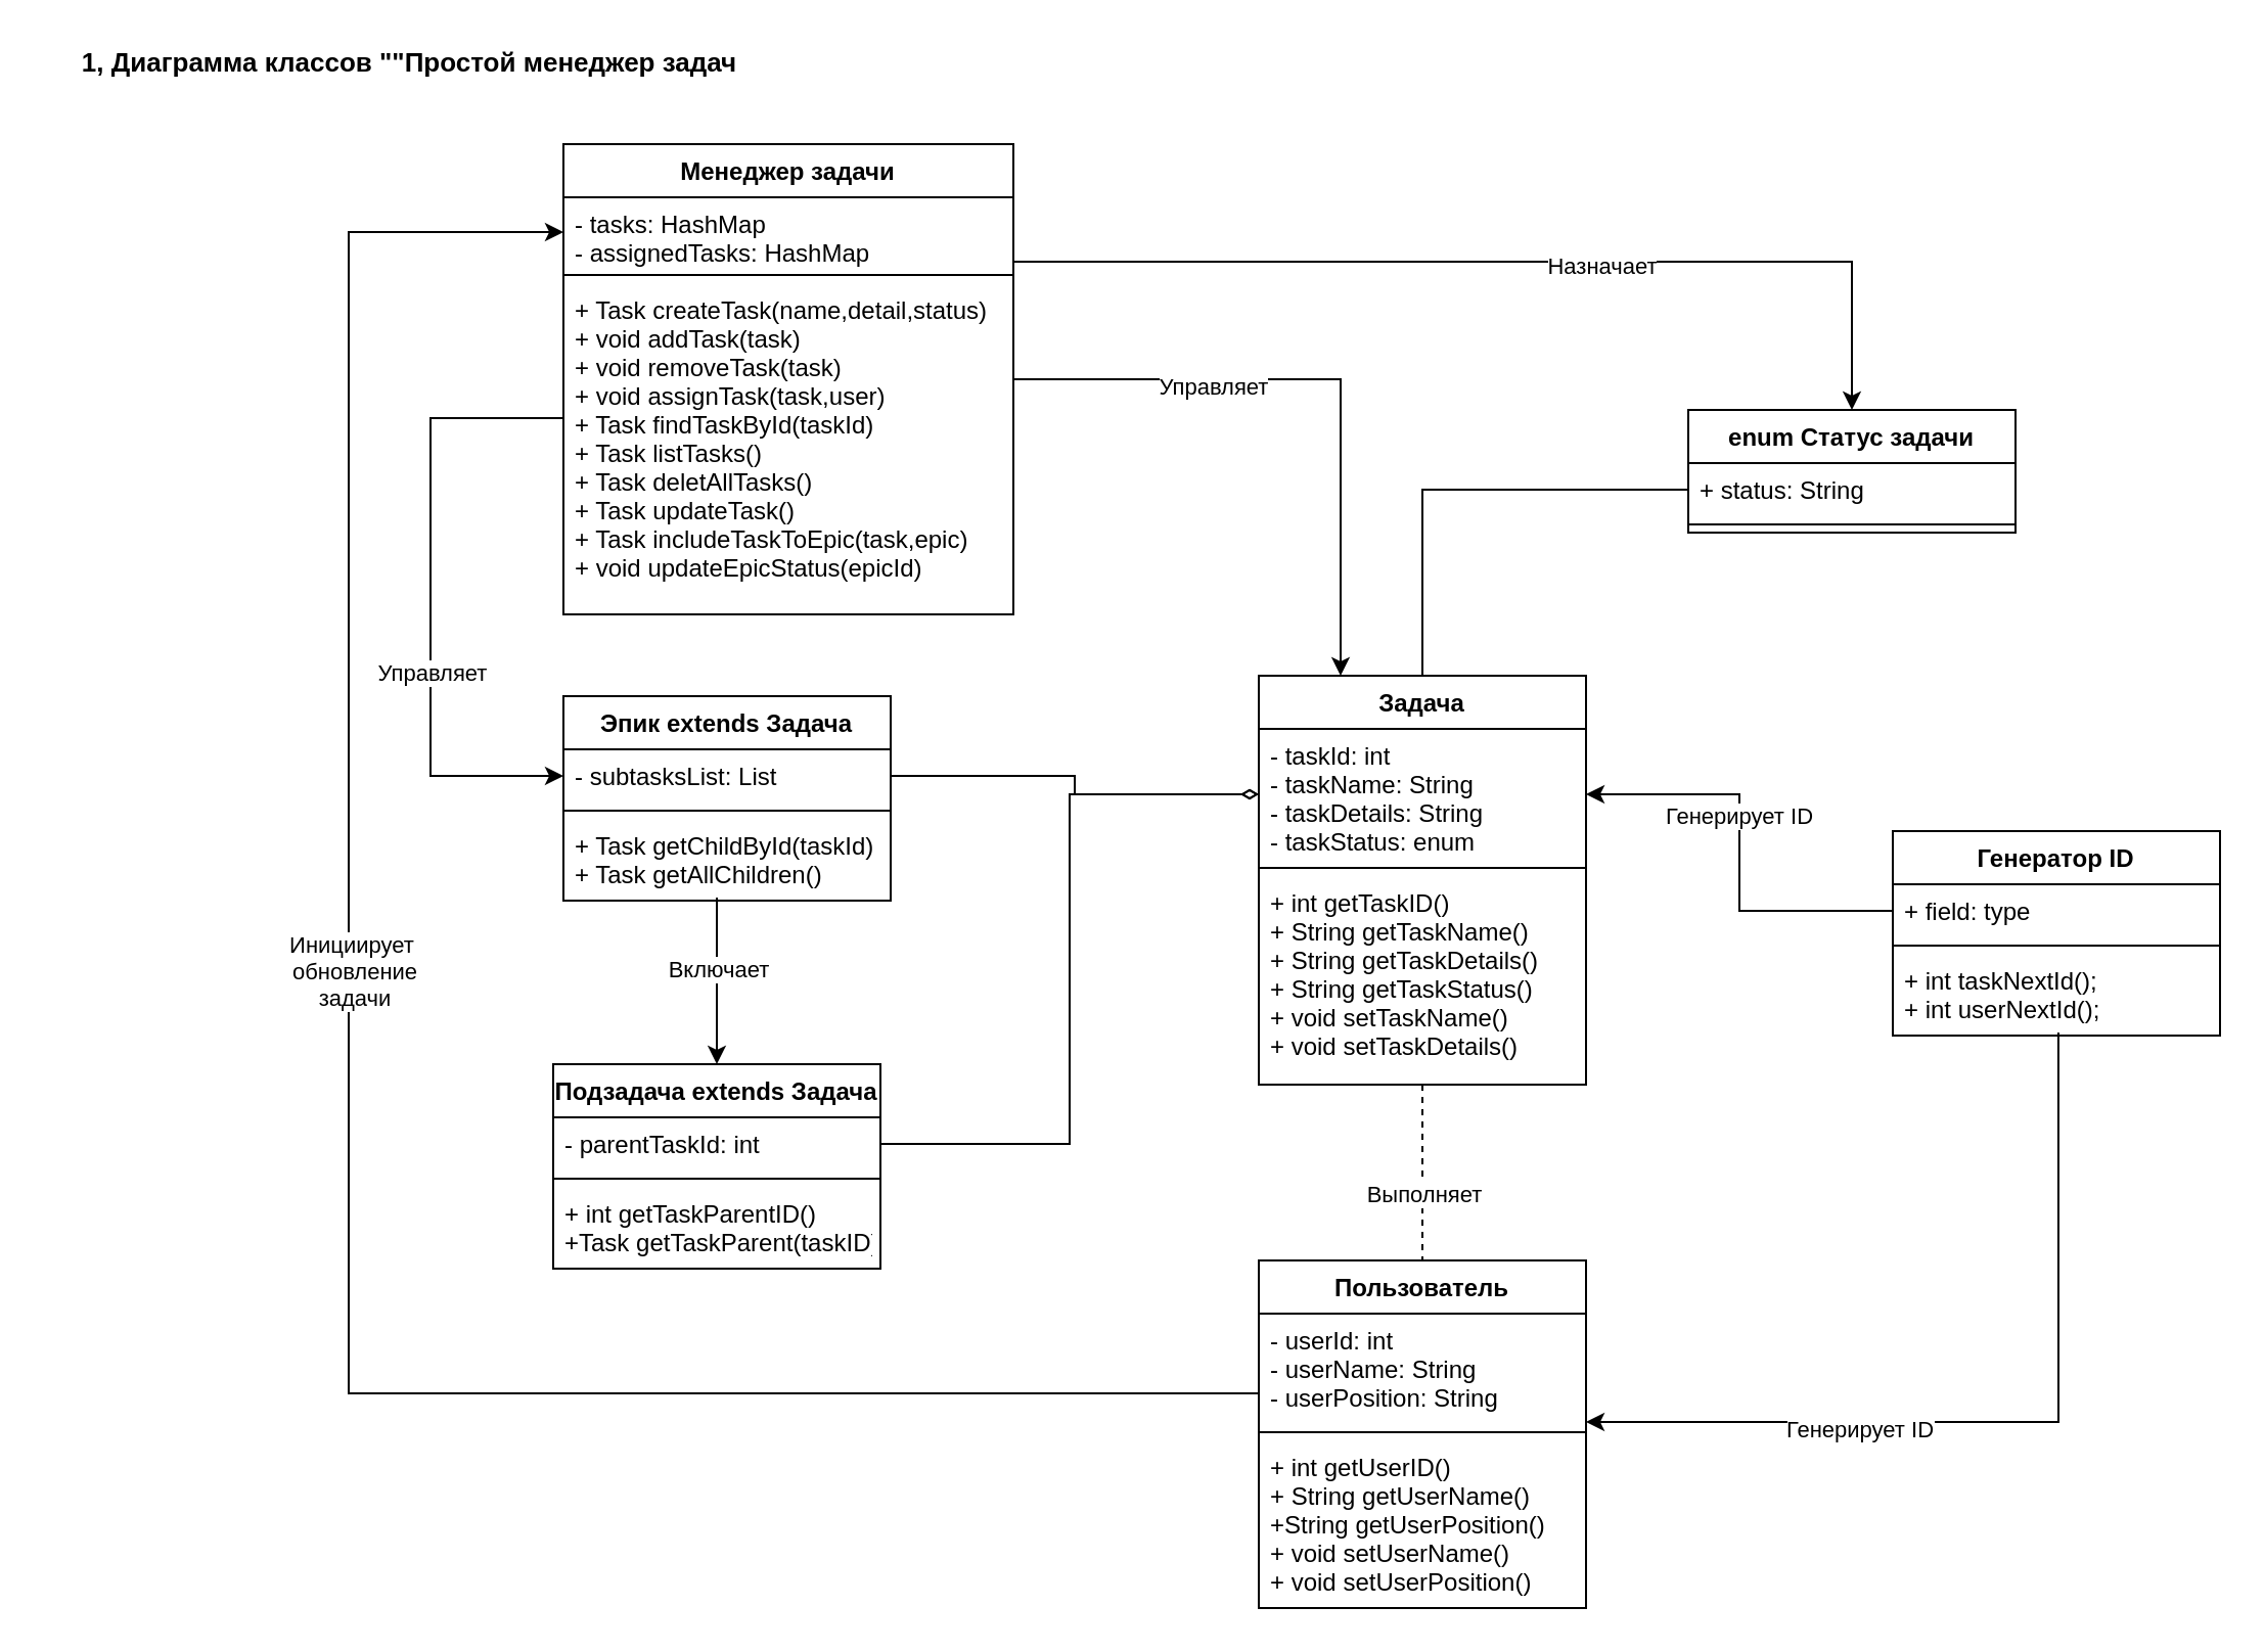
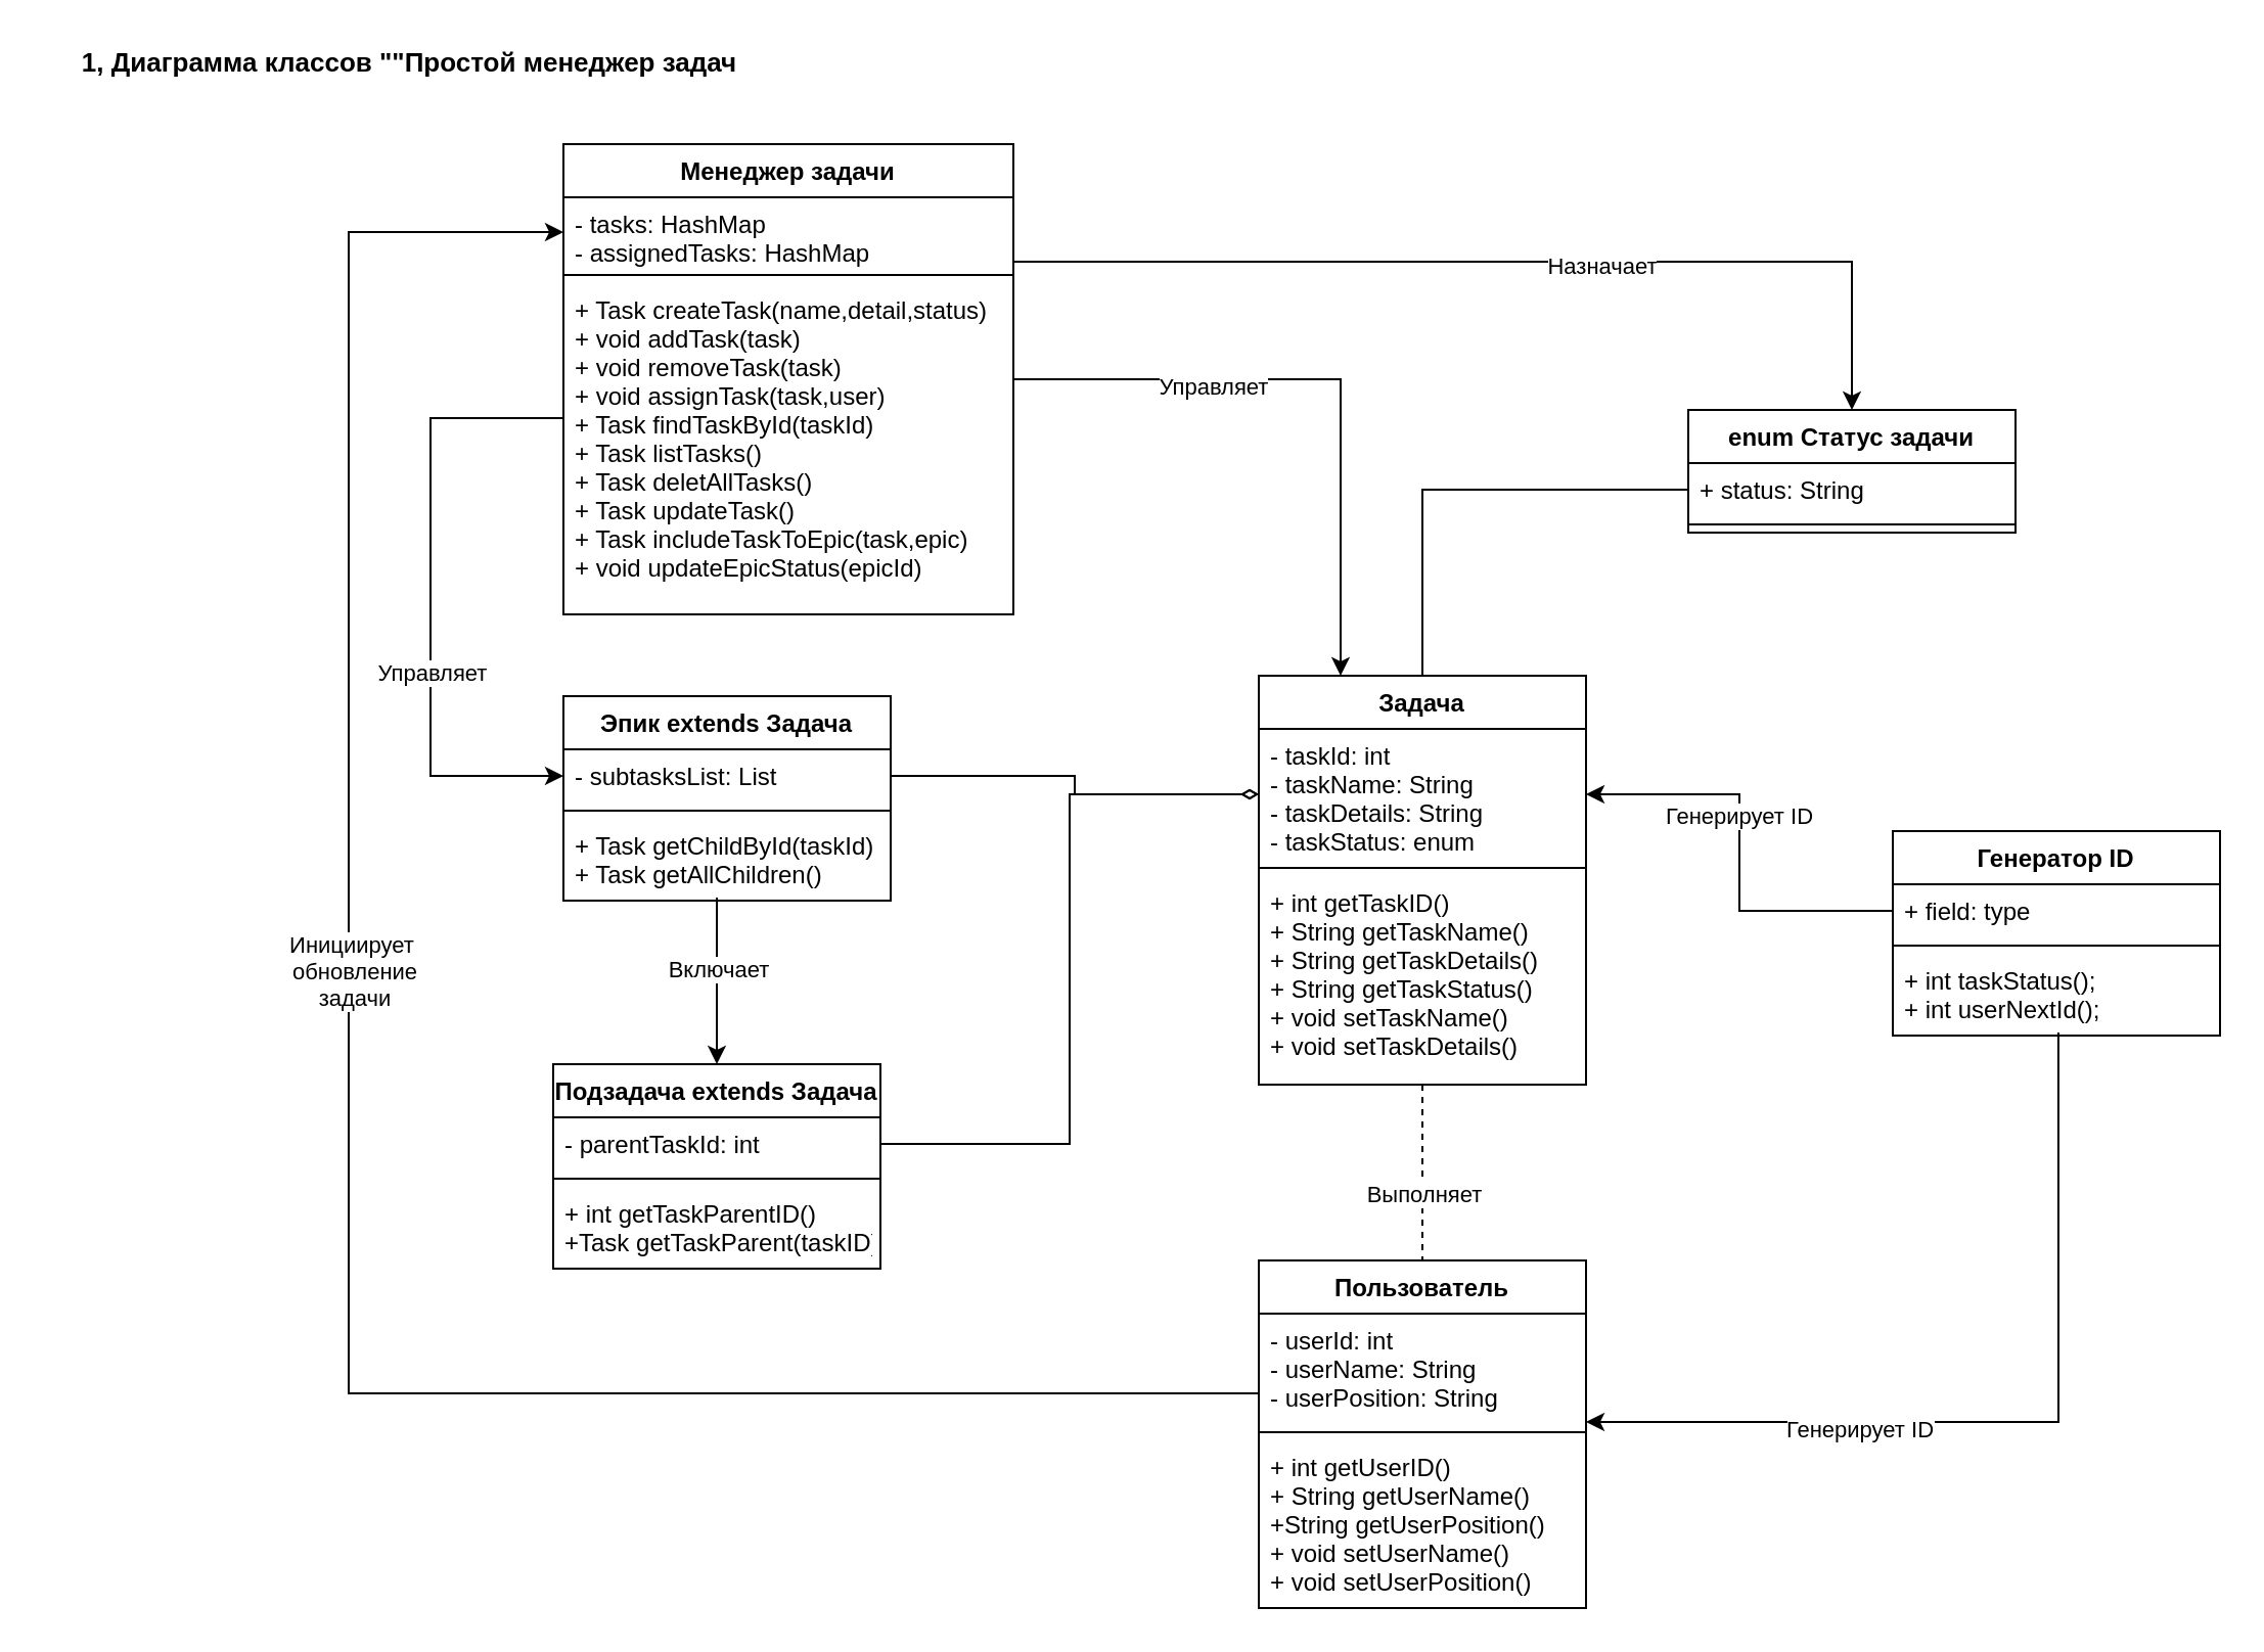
- <mxCell id="12" value="+ int taskNextId();&#10;+ int userNextId();" style="text;strokeColor=none;fillColor=none;align=left;verticalAlign=top;spacingLeft=4;spacingRight=4;overflow=hidden;rotatable=0;points=[[0,0.5],[1,0.5]];portConstraint=eastwest;" parent="9" vertex="1"><mxGeometry y="60" width="160" height="40" as="geometry" /></mxCell>
+ <mxCell id="12" value="+ int taskStatus();&#10;+ int userNextId();" style="text;strokeColor=none;fillColor=none;align=left;verticalAlign=top;spacingLeft=4;spacingRight=4;overflow=hidden;rotatable=0;points=[[0,0.5],[1,0.5]];portConstraint=eastwest;" parent="9" vertex="1"><mxGeometry y="60" width="160" height="40" as="geometry" /></mxCell>
